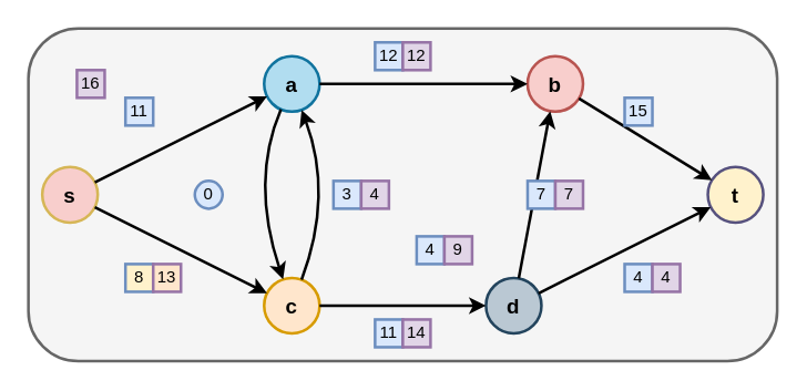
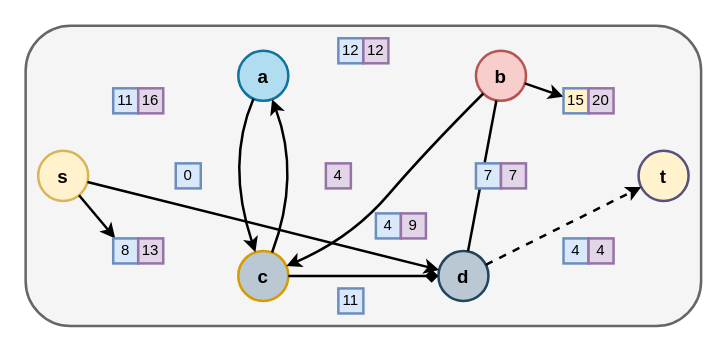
- <mxCell id="19" value="16" style="rounded=0;whiteSpace=wrap;html=1;strokeWidth=2;fillColor=#e1d5e7;strokeColor=#9673a6;" vertex="1" parent="1"><mxGeometry x="55" y="50" width="20" height="20" as="geometry" /></mxCell>
+ <mxCell id="19" value="16" style="rounded=0;whiteSpace=wrap;html=1;strokeWidth=2;fillColor=#e1d5e7;strokeColor=#9673a6;" vertex="1" parent="1"><mxGeometry x="110" y="70" width="20" height="20" as="geometry" /></mxCell>
- <mxCell id="13" value="" style="endArrow=classic;html=1;rounded=0;strokeWidth=2;" edge="1" parent="1" source="8" target="7"><mxGeometry width="50" height="50" relative="1" as="geometry"><mxPoint x="270" y="350" as="sourcePoint" /><mxPoint x="360" y="150" as="targetPoint" /></mxGeometry></mxCell>
- <mxCell id="26" value="15" style="rounded=0;whiteSpace=wrap;html=1;strokeWidth=2;fillColor=#dae8fc;strokeColor=#6c8ebf;" vertex="1" parent="1"><mxGeometry x="450" y="70" width="20" height="20" as="geometry" /></mxCell>
+ <mxCell id="26" value="15" style="rounded=0;whiteSpace=wrap;html=1;strokeWidth=2;fillColor=#fff2cc;strokeColor=#6c8ebf;" vertex="1" parent="1"><mxGeometry x="450" y="70" width="20" height="20" as="geometry" /></mxCell>
+ <mxCell id="27" value="20" style="rounded=0;whiteSpace=wrap;html=1;strokeWidth=2;fillColor=#e1d5e7;strokeColor=#9673a6;" vertex="1" parent="1"><mxGeometry x="470" y="70" width="20" height="20" as="geometry" /></mxCell>
- <mxCell id="15" value="" style="endArrow=classic;html=1;rounded=0;strokeWidth=2;" edge="1" parent="1" source="5" target="7"><mxGeometry width="50" height="50" relative="1" as="geometry"><mxPoint x="40" y="310" as="sourcePoint" /><mxPoint x="90" y="260" as="targetPoint" /></mxGeometry></mxCell>
+ <mxCell id="15" value="" style="endArrow=none;html=1;rounded=0;strokeWidth=2;" edge="1" parent="1" source="5" target="7"><mxGeometry width="50" height="50" relative="1" as="geometry"><mxPoint x="40" y="310" as="sourcePoint" /><mxPoint x="90" y="260" as="targetPoint" /></mxGeometry></mxCell>
- <mxCell id="12" value="" style="endArrow=classic;html=1;rounded=0;strokeWidth=2;" edge="1" parent="1" source="7" target="4"><mxGeometry width="50" height="50" relative="1" as="geometry"><mxPoint x="270" y="370" as="sourcePoint" /><mxPoint x="320" y="320" as="targetPoint" /></mxGeometry></mxCell>
+ <mxCell id="12" value="" style="endArrow=classic;html=1;rounded=0;strokeWidth=2;" edge="1" parent="1" source="7" target="26"><mxGeometry width="50" height="50" relative="1" as="geometry"><mxPoint x="270" y="370" as="sourcePoint" /><mxPoint x="320" y="320" as="targetPoint" /></mxGeometry></mxCell>
- <mxCell id="11" value="" style="endArrow=classic;html=1;rounded=0;strokeWidth=2;" edge="1" parent="1" source="3" target="8"><mxGeometry width="50" height="50" relative="1" as="geometry"><mxPoint x="110" y="340" as="sourcePoint" /><mxPoint x="160" y="290" as="targetPoint" /></mxGeometry></mxCell>
+ <mxCell id="11" value="" style="endArrow=classic;html=1;rounded=0;strokeWidth=2;" edge="1" parent="1" source="3" target="5"><mxGeometry width="50" height="50" relative="1" as="geometry"><mxPoint x="110" y="340" as="sourcePoint" /><mxPoint x="160" y="290" as="targetPoint" /></mxGeometry></mxCell>
- <mxCell id="3" value="s" style="ellipse;whiteSpace=wrap;html=1;aspect=fixed;strokeWidth=2;fillColor=#f8cecc;strokeColor=#d6b656;fontStyle=1;fontSize=15;" vertex="1" parent="1"><mxGeometry x="30" y="120" width="40" height="40" as="geometry" /></mxCell>
+ <mxCell id="3" value="s" style="ellipse;whiteSpace=wrap;html=1;aspect=fixed;strokeWidth=2;fillColor=#fff2cc;strokeColor=#d6b656;fontStyle=1;fontSize=15;" vertex="1" parent="1"><mxGeometry x="30" y="120" width="40" height="40" as="geometry" /></mxCell>
- <mxCell id="30" value="0" style="ellipse;whiteSpace=wrap;html=1;strokeWidth=2;fillColor=#dae8fc;strokeColor=#6c8ebf;" vertex="1" parent="1"><mxGeometry x="140" y="130" width="20" height="20" as="geometry" /></mxCell>
+ <mxCell id="30" value="0" style="rounded=0;whiteSpace=wrap;html=1;strokeWidth=2;fillColor=#dae8fc;strokeColor=#6c8ebf;" vertex="1" parent="1"><mxGeometry x="140" y="130" width="20" height="20" as="geometry" /></mxCell>
- <mxCell id="31" value="3" style="rounded=0;whiteSpace=wrap;html=1;strokeWidth=2;fillColor=#dae8fc;strokeColor=#6c8ebf;" vertex="1" parent="1"><mxGeometry x="240" y="130" width="20" height="20" as="geometry" /></mxCell>
+ <mxCell id="37" value="" style="curved=1;endArrow=classic;html=1;rounded=0;strokeWidth=2;" edge="1" parent="1" source="7" target="6"><mxGeometry width="50" height="50" relative="1" as="geometry"><mxPoint x="200" y="340" as="sourcePoint" /><mxPoint x="250" y="290" as="targetPoint" /><Array as="points"><mxPoint x="340" y="120" /><mxPoint x="280" y="190" /></Array></mxGeometry></mxCell>
- <mxCell id="9" value="" style="endArrow=classic;html=1;rounded=0;strokeWidth=2;" edge="1" parent="1" source="3" target="6"><mxGeometry width="50" height="50" relative="1" as="geometry"><mxPoint x="110" y="320" as="sourcePoint" /><mxPoint x="160" y="270" as="targetPoint" /></mxGeometry></mxCell>
+ <mxCell id="9" value="" style="endArrow=classic;html=1;rounded=0;strokeWidth=2;" edge="1" parent="1" source="3" target="20"><mxGeometry width="50" height="50" relative="1" as="geometry"><mxPoint x="110" y="320" as="sourcePoint" /><mxPoint x="160" y="270" as="targetPoint" /></mxGeometry></mxCell>
- <mxCell id="14" value="" style="endArrow=classic;html=1;rounded=0;strokeWidth=2;" edge="1" parent="1" source="5" target="4"><mxGeometry width="50" height="50" relative="1" as="geometry"><mxPoint x="90" y="350" as="sourcePoint" /><mxPoint x="140" y="300" as="targetPoint" /></mxGeometry></mxCell>
+ <mxCell id="14" value="" style="endArrow=classic;html=1;rounded=0;strokeWidth=2;dashed=1;" edge="1" parent="1" source="5" target="4"><mxGeometry width="50" height="50" relative="1" as="geometry"><mxPoint x="90" y="350" as="sourcePoint" /><mxPoint x="140" y="300" as="targetPoint" /></mxGeometry></mxCell>
- <mxCell id="20" value="8" style="rounded=0;whiteSpace=wrap;html=1;strokeWidth=2;fillColor=#fff2cc;strokeColor=#6c8ebf;" vertex="1" parent="1"><mxGeometry x="90" y="190" width="20" height="20" as="geometry" /></mxCell>
+ <mxCell id="20" value="8" style="rounded=0;whiteSpace=wrap;html=1;strokeWidth=2;fillColor=#dae8fc;strokeColor=#6c8ebf;" vertex="1" parent="1"><mxGeometry x="90" y="190" width="20" height="20" as="geometry" /></mxCell>
- <mxCell id="21" value="13" style="rounded=0;whiteSpace=wrap;html=1;strokeWidth=2;fillColor=#ffe6cc;strokeColor=#9673a6;" vertex="1" parent="1"><mxGeometry x="110" y="190" width="20" height="20" as="geometry" /></mxCell>
+ <mxCell id="21" value="13" style="rounded=0;whiteSpace=wrap;html=1;strokeWidth=2;fillColor=#e1d5e7;strokeColor=#9673a6;" vertex="1" parent="1"><mxGeometry x="110" y="190" width="20" height="20" as="geometry" /></mxCell>
- <mxCell id="6" value="c" style="ellipse;whiteSpace=wrap;html=1;aspect=fixed;strokeWidth=2;fillColor=#ffe6cc;strokeColor=#d79b00;fontStyle=1;fontSize=15;" vertex="1" parent="1"><mxGeometry x="190" y="200" width="40" height="40" as="geometry" /></mxCell>
+ <mxCell id="6" value="c" style="ellipse;whiteSpace=wrap;html=1;aspect=fixed;strokeWidth=2;fillColor=#bac8d3;strokeColor=#d79b00;fontStyle=1;fontSize=15;" vertex="1" parent="1"><mxGeometry x="190" y="200" width="40" height="40" as="geometry" /></mxCell>
- <mxCell id="10" value="" style="endArrow=classic;html=1;rounded=0;strokeWidth=2;" edge="1" parent="1" source="6" target="5"><mxGeometry width="50" height="50" relative="1" as="geometry"><mxPoint x="40" y="340" as="sourcePoint" /><mxPoint x="90" y="290" as="targetPoint" /></mxGeometry></mxCell>
+ <mxCell id="10" value="" style="endArrow=diamond;html=1;rounded=0;strokeWidth=2;" edge="1" parent="1" source="6" target="5"><mxGeometry width="50" height="50" relative="1" as="geometry"><mxPoint x="40" y="340" as="sourcePoint" /><mxPoint x="90" y="290" as="targetPoint" /></mxGeometry></mxCell>
- <mxCell id="23" value="14" style="rounded=0;whiteSpace=wrap;html=1;strokeWidth=2;fillColor=#e1d5e7;strokeColor=#9673a6;" vertex="1" parent="1"><mxGeometry x="290" y="230" width="20" height="20" as="geometry" /></mxCell>
